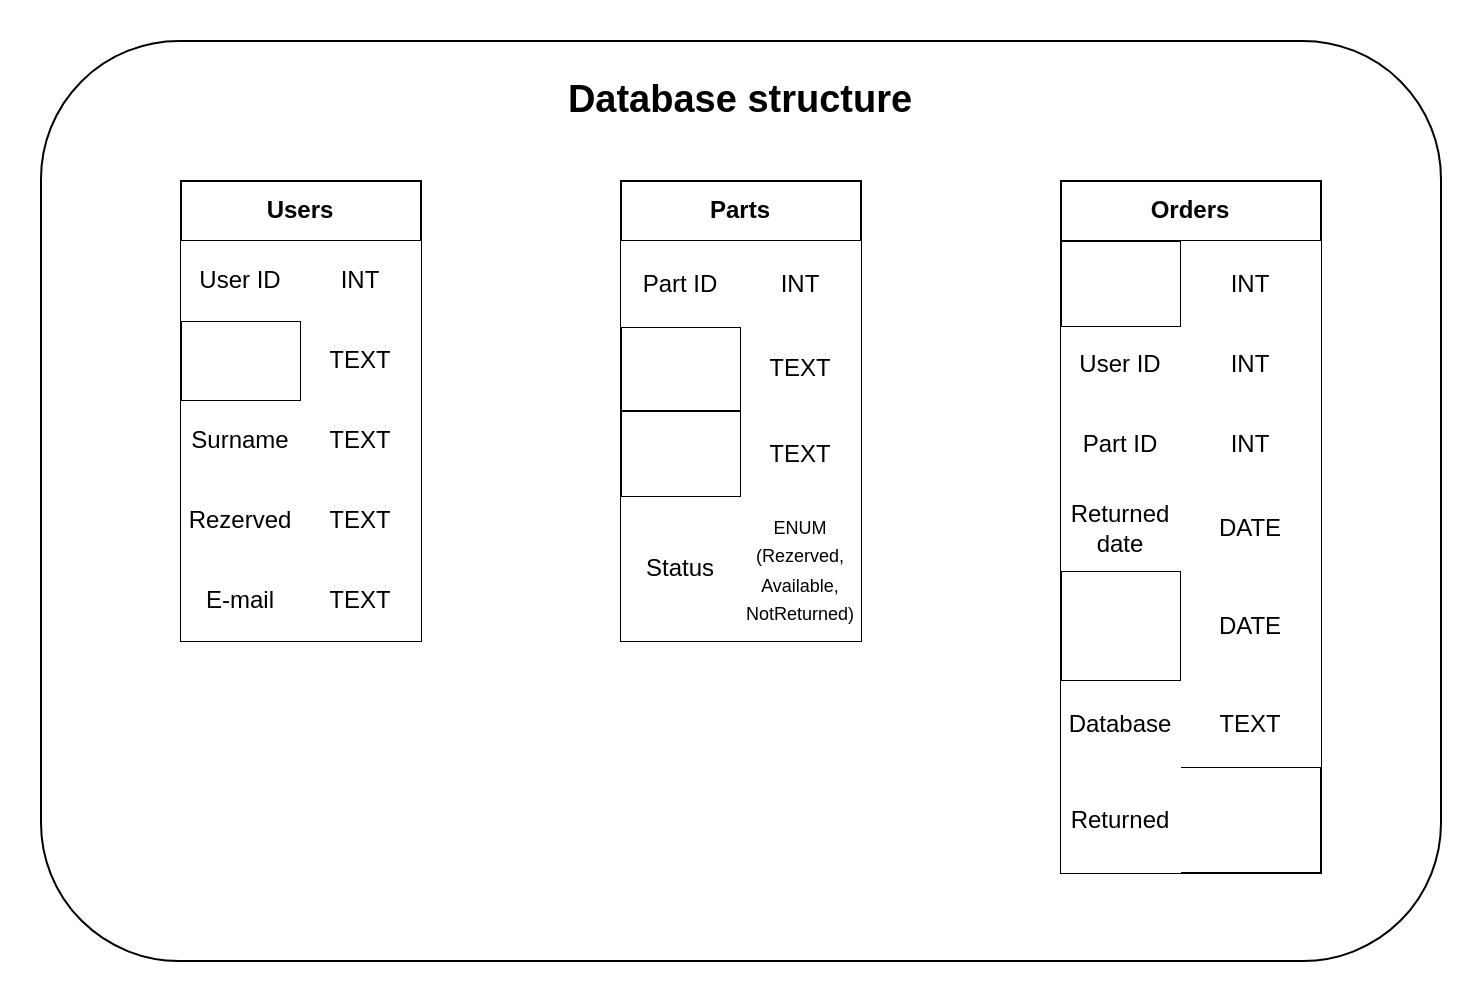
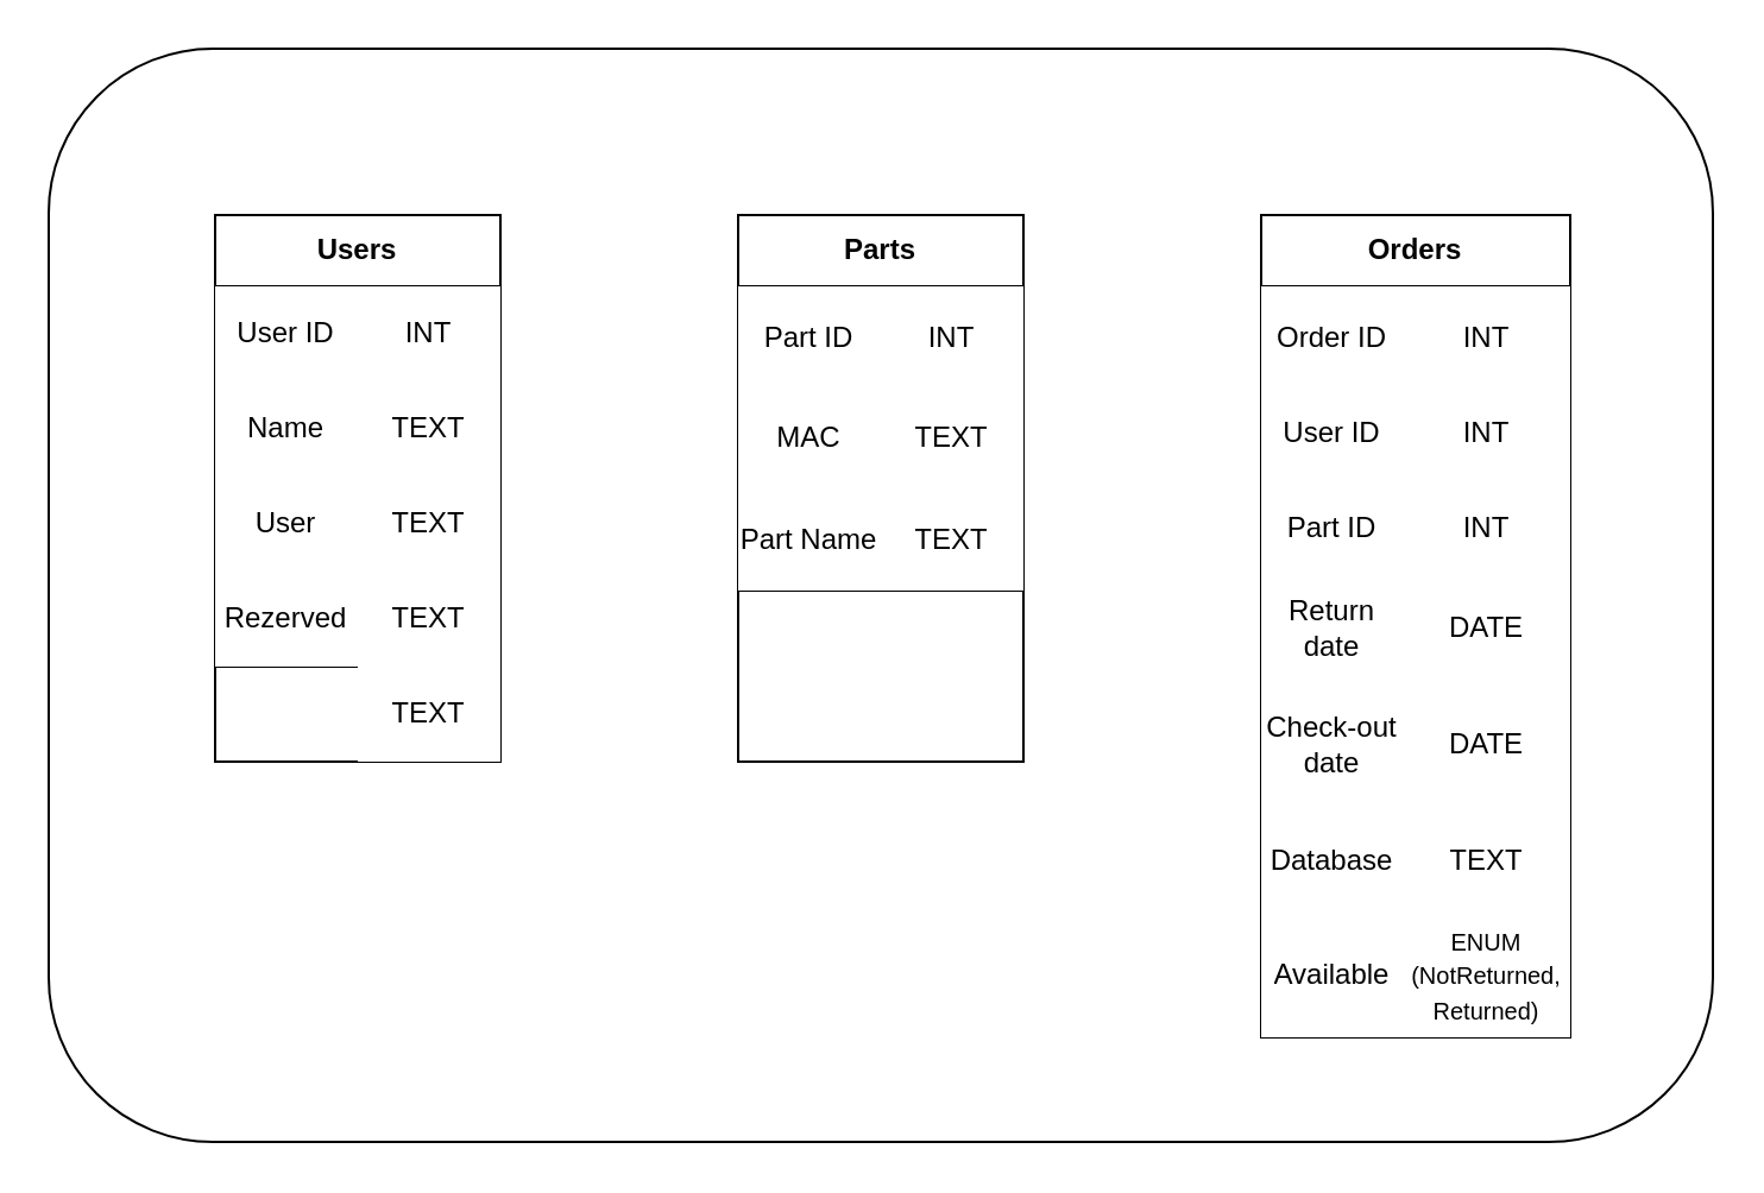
- <mxCell id="54" value="&lt;font style=&quot;font-size: 19px&quot;&gt;&lt;b&gt;Database structure&lt;/b&gt;&lt;/font&gt;" style="text;html=1;strokeColor=none;fillColor=none;align=center;verticalAlign=middle;whiteSpace=wrap;rounded=0;startSize=30;" parent="1" vertex="1"><mxGeometry x="275" y="20" width="190" height="60" as="geometry" /></mxCell>
+ <mxCell id="34" value="Order ID" style="shape=partialRectangle;html=1;whiteSpace=wrap;connectable=0;top=0;left=0;bottom=0;right=0;overflow=hidden;" parent="33" vertex="1"><mxGeometry width="60" height="43" as="geometry" /></mxCell>
+ <mxCell id="8" value="Name" style="shape=partialRectangle;html=1;whiteSpace=wrap;connectable=0;top=0;left=0;bottom=0;right=0;overflow=hidden;" parent="7" vertex="1"><mxGeometry width="60" height="40" as="geometry" /></mxCell>
+ <mxCell id="24" value="MAC" style="shape=partialRectangle;html=1;whiteSpace=wrap;connectable=0;top=0;left=0;bottom=0;right=0;overflow=hidden;" parent="23" vertex="1"><mxGeometry width="60" height="42" as="geometry" /></mxCell>
- <mxCell id="11" value="Surname" style="shape=partialRectangle;html=1;whiteSpace=wrap;connectable=0;top=0;left=0;bottom=0;right=0;overflow=hidden;" parent="10" vertex="1"><mxGeometry width="60" height="40" as="geometry" /></mxCell>
+ <mxCell id="11" value="User" style="shape=partialRectangle;html=1;whiteSpace=wrap;connectable=0;top=0;left=0;bottom=0;right=0;overflow=hidden;" parent="10" vertex="1"><mxGeometry width="60" height="40" as="geometry" /></mxCell>
+ <mxCell id="27" value="Part Name" style="shape=partialRectangle;html=1;whiteSpace=wrap;connectable=0;top=0;left=0;bottom=0;right=0;overflow=hidden;" parent="26" vertex="1"><mxGeometry width="60" height="43" as="geometry" /></mxCell>
- <mxCell id="43" value="&lt;span&gt;Returned date&lt;/span&gt;" style="shape=partialRectangle;html=1;whiteSpace=wrap;connectable=0;top=0;left=0;bottom=0;right=0;overflow=hidden;" parent="42" vertex="1"><mxGeometry width="60" height="42" as="geometry" /></mxCell>
+ <mxCell id="43" value="&lt;span&gt;Return date&lt;/span&gt;" style="shape=partialRectangle;html=1;whiteSpace=wrap;connectable=0;top=0;left=0;bottom=0;right=0;overflow=hidden;" parent="42" vertex="1"><mxGeometry width="60" height="42" as="geometry" /></mxCell>
- <mxCell id="30" value="Status" style="shape=partialRectangle;html=1;whiteSpace=wrap;connectable=0;top=0;left=0;bottom=0;right=0;overflow=hidden;" vertex="1" parent="29"><mxGeometry width="60" height="72" as="geometry" /></mxCell>
- <mxCell id="31" value="&lt;font style=&quot;font-size: 9px&quot;&gt;ENUM (Rezerved, Available, NotReturned)&lt;/font&gt;" style="shape=partialRectangle;html=1;whiteSpace=wrap;connectable=0;top=0;left=0;bottom=0;right=0;overflow=hidden;" vertex="1" parent="29"><mxGeometry x="60" width="60" height="72" as="geometry" /></mxCell>
- <mxCell id="17" value="E-mail" style="shape=partialRectangle;html=1;whiteSpace=wrap;connectable=0;top=0;left=0;bottom=0;right=0;overflow=hidden;" parent="16" vertex="1"><mxGeometry width="60" height="40" as="geometry" /></mxCell>
+ <mxCell id="46" value="&lt;span&gt;Check-out date&lt;/span&gt;" style="shape=partialRectangle;html=1;whiteSpace=wrap;connectable=0;top=0;left=0;bottom=0;right=0;overflow=hidden;" parent="45" vertex="1"><mxGeometry width="60" height="55" as="geometry" /></mxCell>
+ <mxCell id="53" value="&lt;font style=&quot;font-size: 10px&quot;&gt;ENUM (NotReturned, Returned)&lt;/font&gt;" style="shape=partialRectangle;html=1;whiteSpace=wrap;connectable=0;top=0;left=0;bottom=0;right=0;overflow=hidden;" vertex="1" parent="51"><mxGeometry x="60" width="70" height="53" as="geometry" /></mxCell>
- <mxCell id="52" value="Returned" style="shape=partialRectangle;html=1;whiteSpace=wrap;connectable=0;top=0;left=0;bottom=0;right=0;overflow=hidden;" vertex="1" parent="51"><mxGeometry width="60" height="53" as="geometry" /></mxCell>
+ <mxCell id="52" value="Available" style="shape=partialRectangle;html=1;whiteSpace=wrap;connectable=0;top=0;left=0;bottom=0;right=0;overflow=hidden;" vertex="1" parent="51"><mxGeometry width="60" height="53" as="geometry" /></mxCell>
